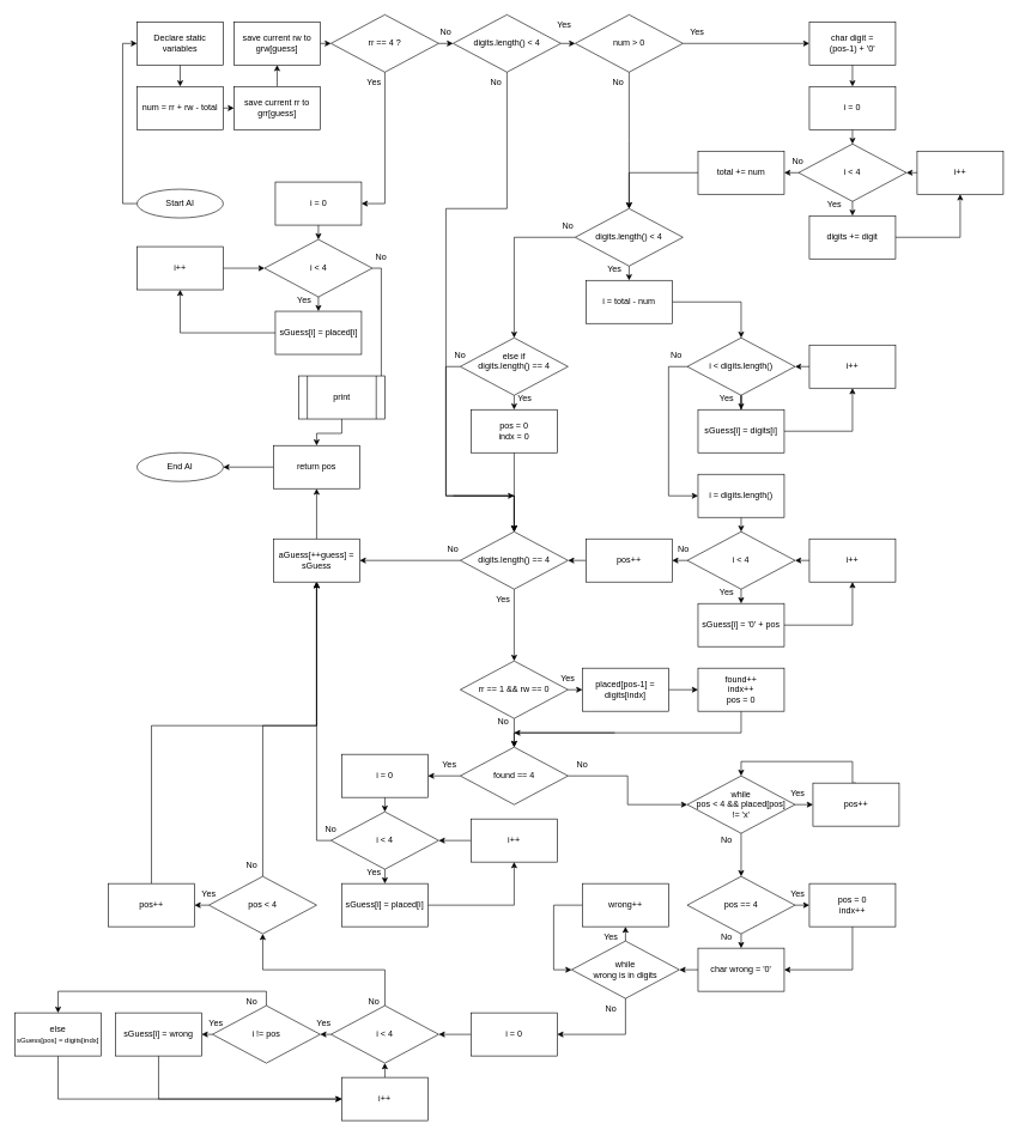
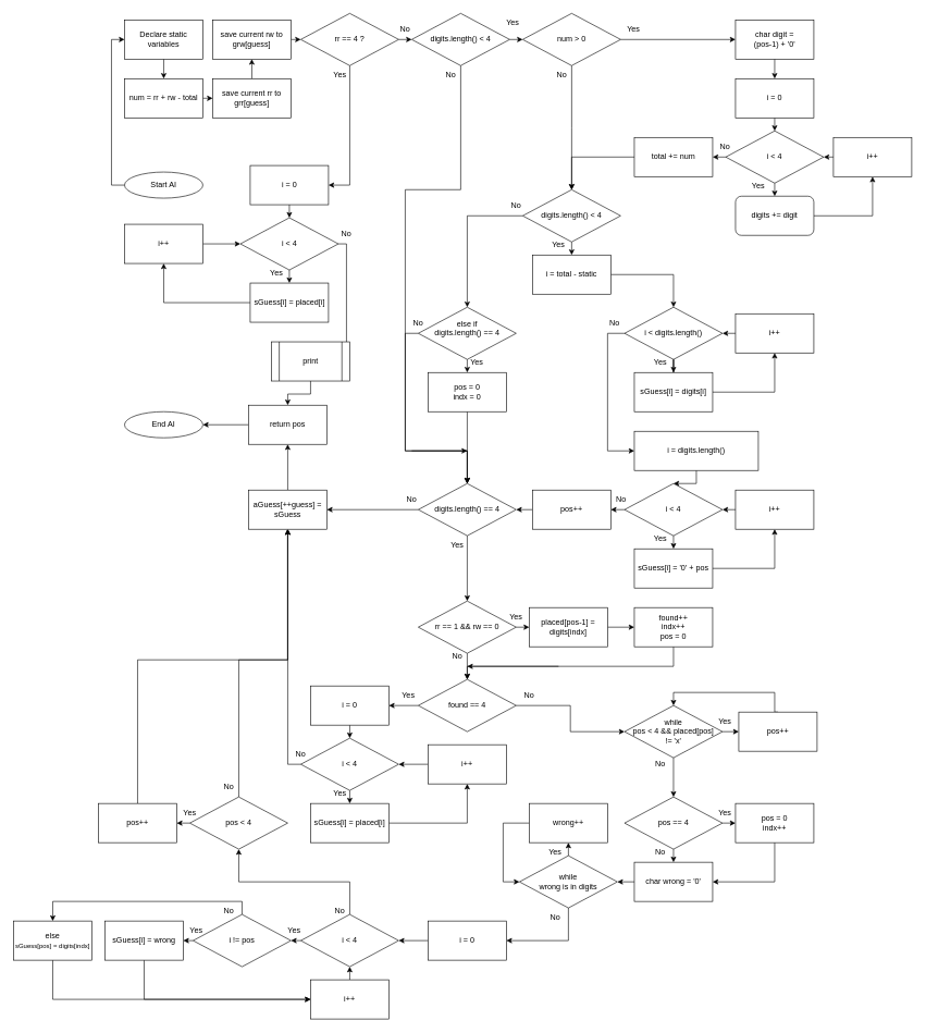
- <mxCell id="43" value="digits += digit" style="rounded=0;whiteSpace=wrap;html=1;container=0;" vertex="1" parent="2"><mxGeometry x="1106" y="280" width="120" height="60" as="geometry" /></mxCell>
+ <mxCell id="43" value="digits += digit" style="whiteSpace=wrap;html=1;container=0;rounded=1;" vertex="1" parent="2"><mxGeometry x="1106" y="280" width="120" height="60" as="geometry" /></mxCell>
- <mxCell id="59" value="i = total - num" style="rounded=0;whiteSpace=wrap;html=1;container=0;" vertex="1" parent="2"><mxGeometry x="795" y="370" width="120" height="60" as="geometry" /></mxCell>
+ <mxCell id="59" value="i = total - static" style="rounded=0;whiteSpace=wrap;html=1;container=0;" vertex="1" parent="2"><mxGeometry x="795" y="370" width="120" height="60" as="geometry" /></mxCell>
- <mxCell id="68" value="i = digits.length()" style="rounded=0;whiteSpace=wrap;html=1;container=0;" vertex="1" parent="2"><mxGeometry x="951" y="640" width="120" height="60" as="geometry" /></mxCell>
+ <mxCell id="68" value="i = digits.length()" style="rounded=0;whiteSpace=wrap;html=1;container=0;" vertex="1" parent="2"><mxGeometry x="951" y="640" width="190" height="60" as="geometry" /></mxCell>
